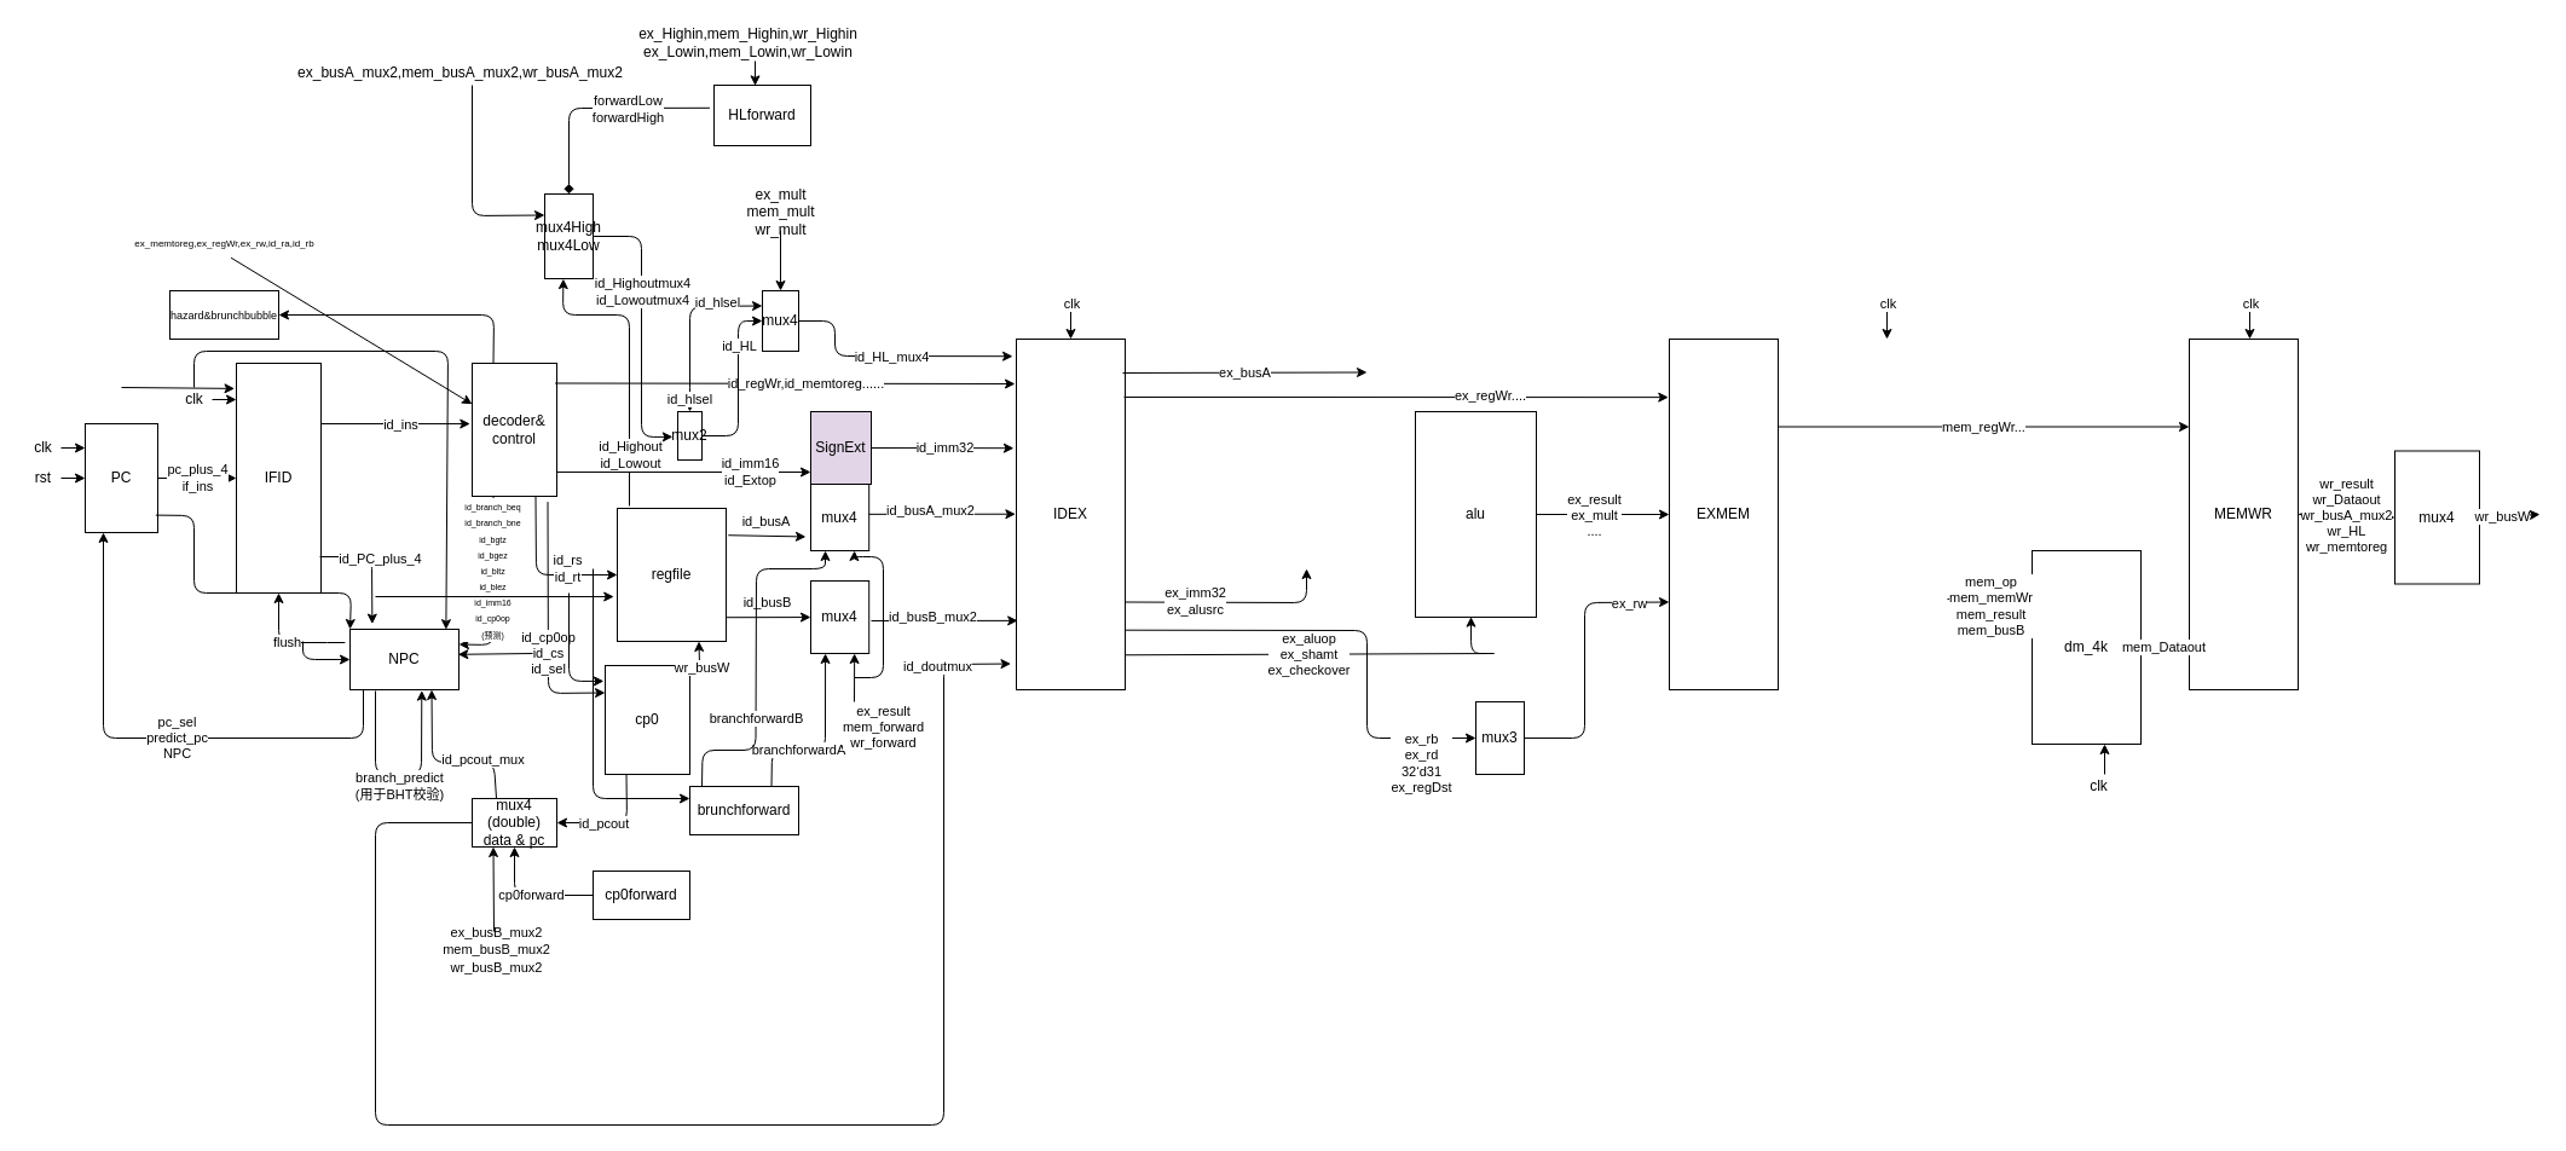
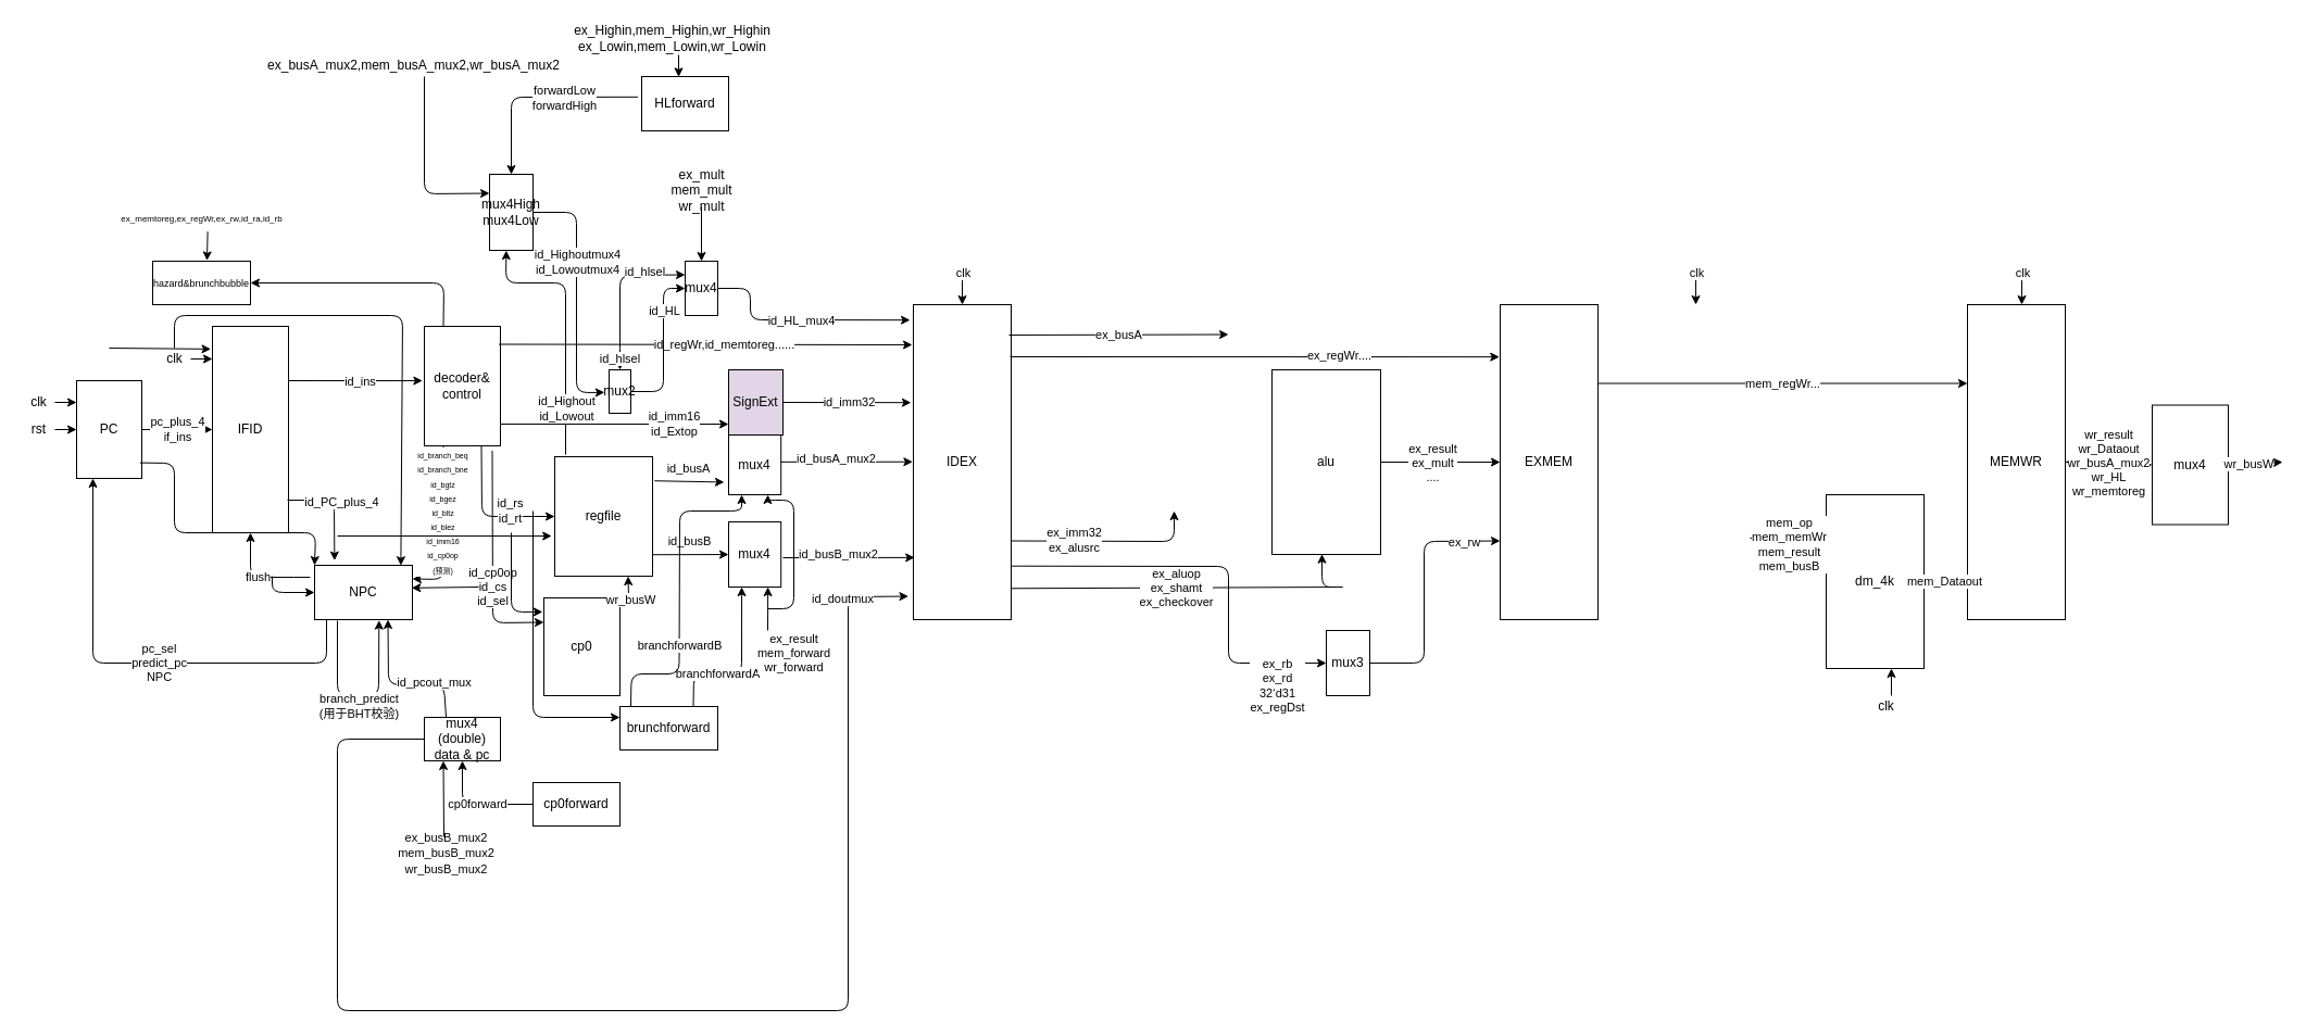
- <mxCell id="86" value="" parent="1" style="endArrow=diamond;html=1;exitX=-0.044;exitY=0.376;exitDx=0;exitDy=0;exitPerimeter=0;entryX=0.5;entryY=0;entryDx=0;entryDy=0;" source="83" edge="1" target="82"><mxGeometry as="geometry" height="50" width="50" relative="1"><mxPoint as="sourcePoint" y="230" x="600" /><mxPoint as="targetPoint" y="180" x="650" /><Array as="points"><mxPoint y="89" x="470" /></Array></mxGeometry></mxCell>
+ <mxCell id="86" value="" parent="1" style="endArrow=classic;html=1;exitX=-0.044;exitY=0.376;exitDx=0;exitDy=0;exitPerimeter=0;entryX=0.5;entryY=0;entryDx=0;entryDy=0;" source="83" edge="1" target="82"><mxGeometry as="geometry" height="50" width="50" relative="1"><mxPoint as="sourcePoint" y="230" x="600" /><mxPoint as="targetPoint" y="180" x="650" /><Array as="points"><mxPoint y="89" x="470" /></Array></mxGeometry></mxCell>
- <mxCell id="8" value="" parent="1" style="endArrow=classic;html=1;exitX=0.535;exitY=1.138;exitDx=0;exitDy=0;exitPerimeter=0;" source="9" edge="1" target="20"><mxGeometry as="geometry" height="50" width="50" relative="1"><mxPoint as="sourcePoint" y="200" x="183" /><mxPoint as="targetPoint" y="150" x="200" /></mxGeometry></mxCell>
+ <mxCell id="8" value="" parent="1" style="endArrow=classic;html=1;entryX=0.556;entryY=-0.014;entryDx=0;entryDy=0;exitX=0.535;exitY=1.138;exitDx=0;exitDy=0;exitPerimeter=0;entryPerimeter=0;" source="9" edge="1" target="7"><mxGeometry as="geometry" height="50" width="50" relative="1"><mxPoint as="sourcePoint" y="200" x="183" /><mxPoint as="targetPoint" y="150" x="200" /></mxGeometry></mxCell>
- <mxCell id="64" value="" parent="1" style="endArrow=classic;html=1;exitX=0.25;exitY=1;exitDx=0;exitDy=0;entryX=1;entryY=0.5;entryDx=0;entryDy=0;" source="55" edge="1" target="60"><mxGeometry as="geometry" height="50" width="50" relative="1"><mxPoint as="sourcePoint" y="680" x="560" /><mxPoint as="targetPoint" y="630" x="610" /><Array as="points"><mxPoint y="680" x="518" /></Array></mxGeometry></mxCell>
- <mxCell id="65" value="id_pcout" parent="64" vertex="1" style="edgeLabel;html=1;align=center;verticalAlign=middle;resizable=0;points=[];" connectable="0"><mxGeometry as="geometry" y="-20" x="-0.187" relative="1"><mxPoint as="offset" y="20" x="-20" /></mxGeometry></mxCell>
